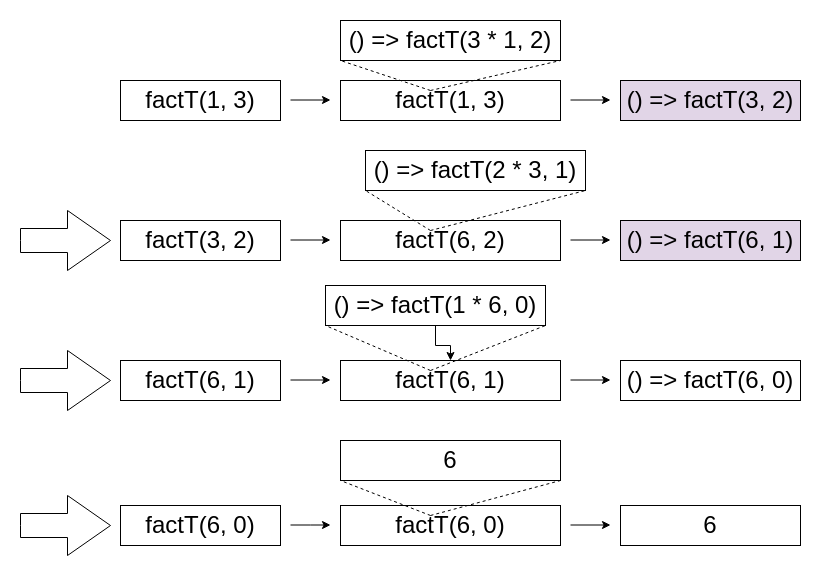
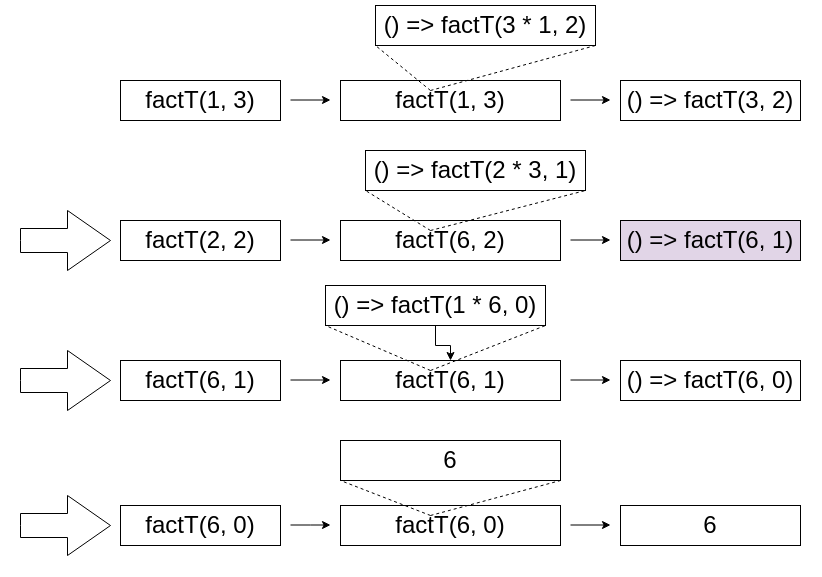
- <mxCell id="3" value="() =&amp;gt; factT(3 * 1, 2)" style="rounded=0;whiteSpace=wrap;html=1;fontSize=24;" vertex="1" parent="1"><mxGeometry x="340" y="20" width="220" height="40" as="geometry" /></mxCell>
+ <mxCell id="3" value="() =&amp;gt; factT(3 * 1, 2)" style="rounded=0;whiteSpace=wrap;html=1;fontSize=24;" vertex="1" parent="1"><mxGeometry x="375" y="5" width="220" height="40" as="geometry" /></mxCell>
- <mxCell id="6" value="() =&amp;gt; factT(3, 2)" style="rounded=0;whiteSpace=wrap;html=1;fontSize=24;fillColor=#e1d5e7;" vertex="1" parent="1"><mxGeometry x="620" y="80" width="180" height="40" as="geometry" /></mxCell>
+ <mxCell id="6" value="() =&amp;gt; factT(3, 2)" style="rounded=0;whiteSpace=wrap;html=1;fontSize=24;" vertex="1" parent="1"><mxGeometry x="620" y="80" width="180" height="40" as="geometry" /></mxCell>
- <mxCell id="13" value="factT(3, 2)" style="rounded=0;whiteSpace=wrap;html=1;fontSize=24;" vertex="1" parent="1"><mxGeometry x="120" y="220" width="160" height="40" as="geometry" /></mxCell>
+ <mxCell id="13" value="factT(2, 2)" style="rounded=0;whiteSpace=wrap;html=1;fontSize=24;" vertex="1" parent="1"><mxGeometry x="120" y="220" width="160" height="40" as="geometry" /></mxCell>
